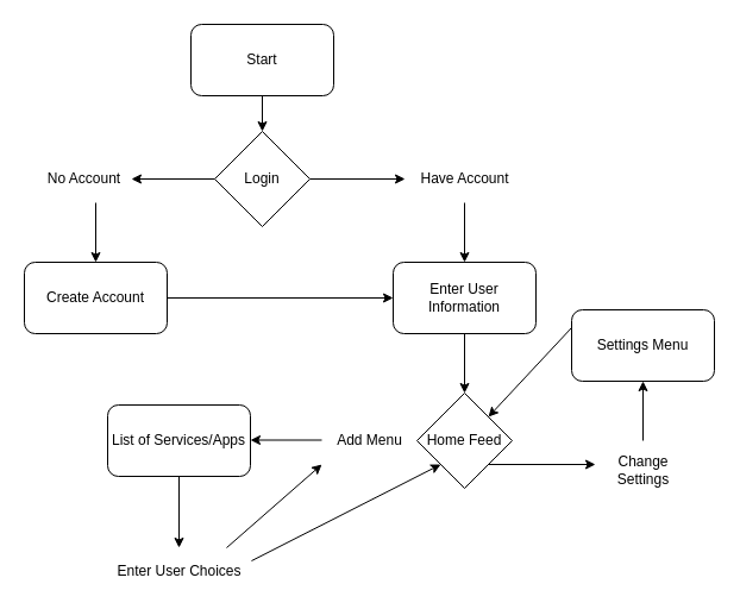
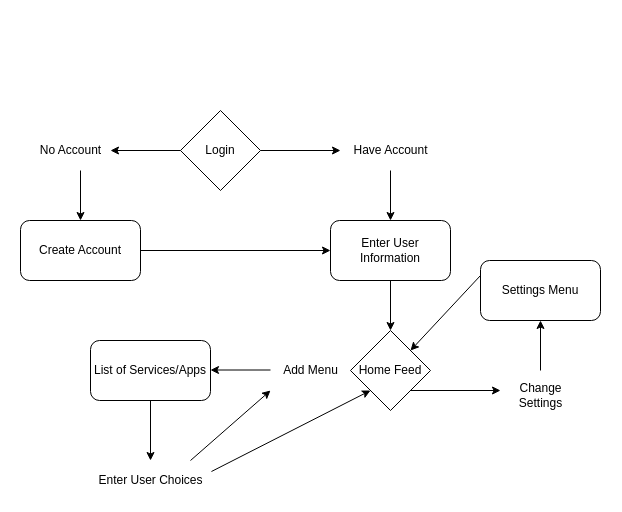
- <mxCell id="2" value="Start" style="rounded=1;whiteSpace=wrap;html=1;" vertex="1" parent="1"><mxGeometry x="160" y="20" width="120" height="60" as="geometry" /></mxCell>
- <mxCell id="3" value="" style="endArrow=classic;html=1;exitX=0.5;exitY=1;exitDx=0;exitDy=0;" edge="1" parent="1" source="2" target="4"><mxGeometry width="50" height="50" relative="1" as="geometry"><mxPoint x="310" y="370" as="sourcePoint" /><mxPoint x="220" y="130" as="targetPoint" /></mxGeometry></mxCell>
